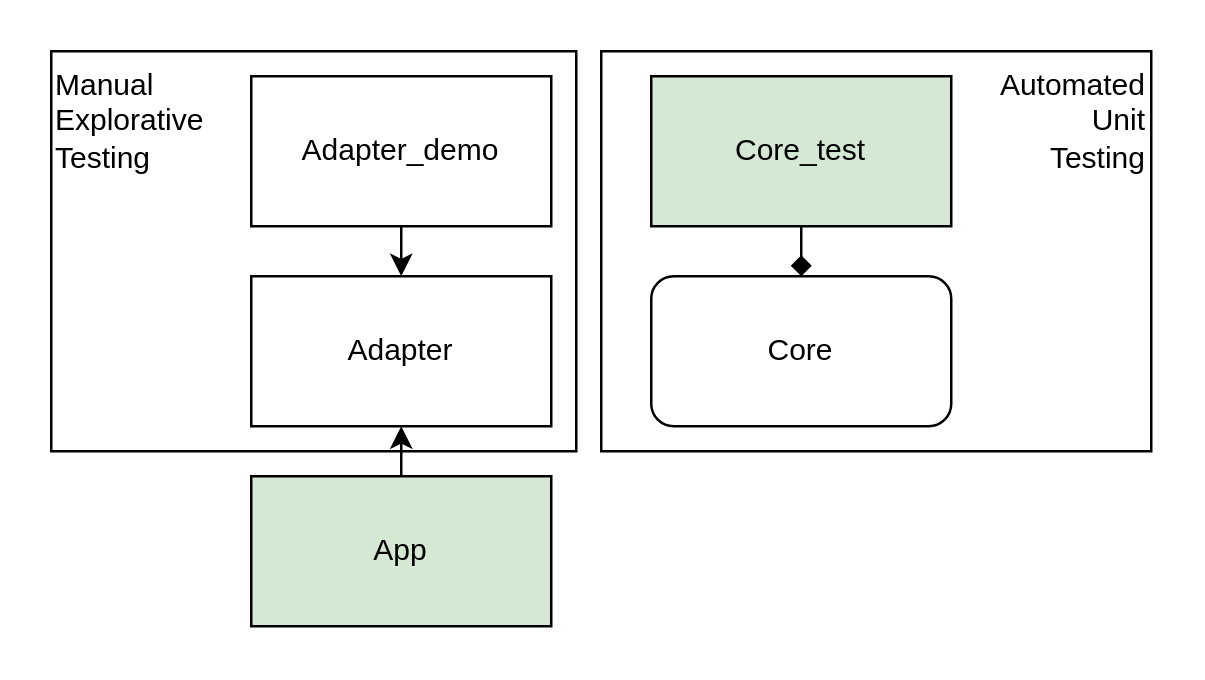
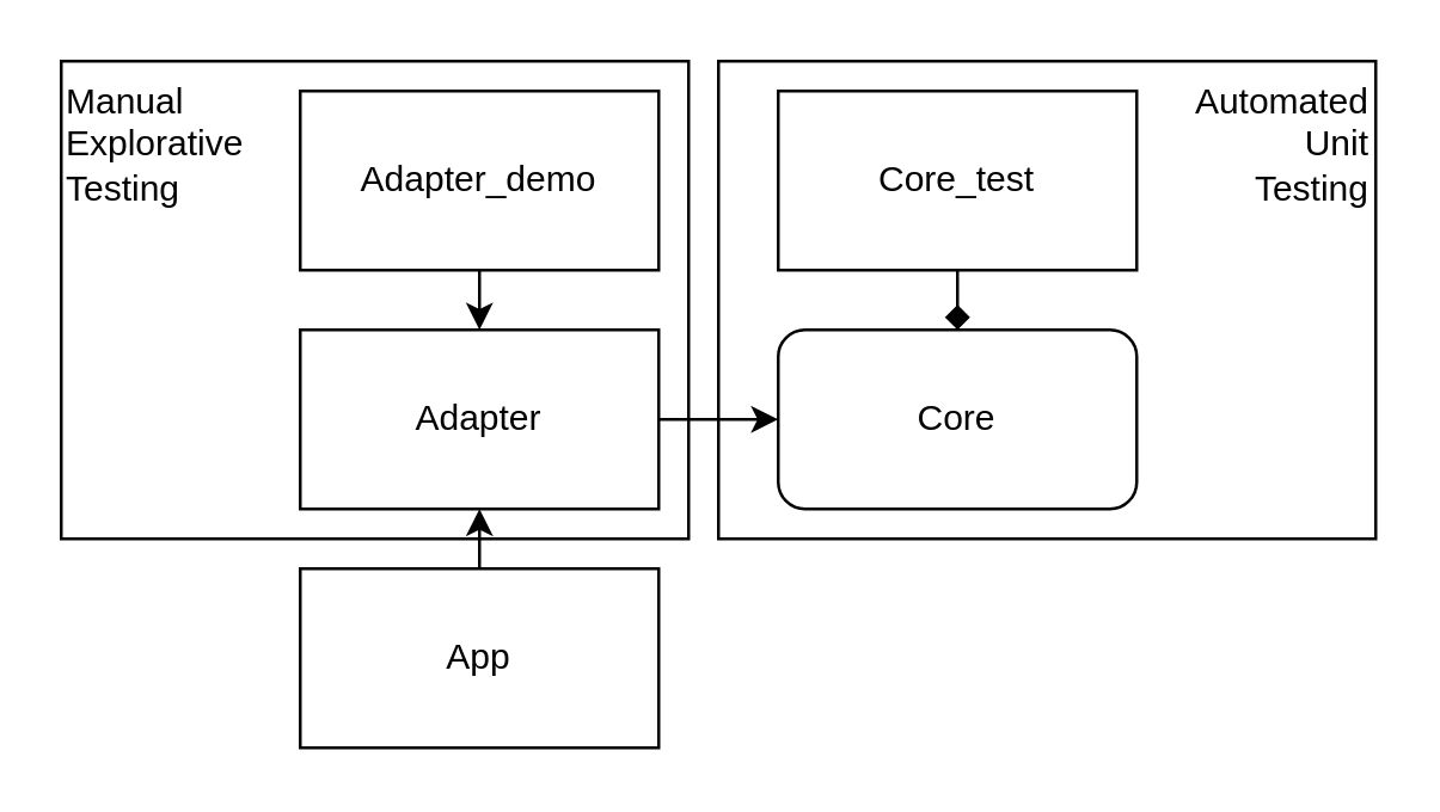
- <mxCell id="8" value="Core_test" style="rounded=0;whiteSpace=wrap;html=1;fillColor=#d5e8d4;" vertex="1" parent="1"><mxGeometry x="260" y="30" width="120" height="60" as="geometry" /></mxCell>
+ <mxCell id="8" value="Core_test" style="rounded=0;whiteSpace=wrap;html=1;" vertex="1" parent="1"><mxGeometry x="260" y="30" width="120" height="60" as="geometry" /></mxCell>
+ <mxCell id="5" style="edgeStyle=none;html=1;" edge="1" parent="1" source="6" target="4"><mxGeometry relative="1" as="geometry" /></mxCell>
- <mxCell id="12" value="App" style="rounded=0;whiteSpace=wrap;html=1;fillColor=#d5e8d4;" vertex="1" parent="1"><mxGeometry x="100" y="190" width="120" height="60" as="geometry" /></mxCell>
+ <mxCell id="12" value="App" style="rounded=0;whiteSpace=wrap;html=1;" vertex="1" parent="1"><mxGeometry x="100" y="190" width="120" height="60" as="geometry" /></mxCell>
